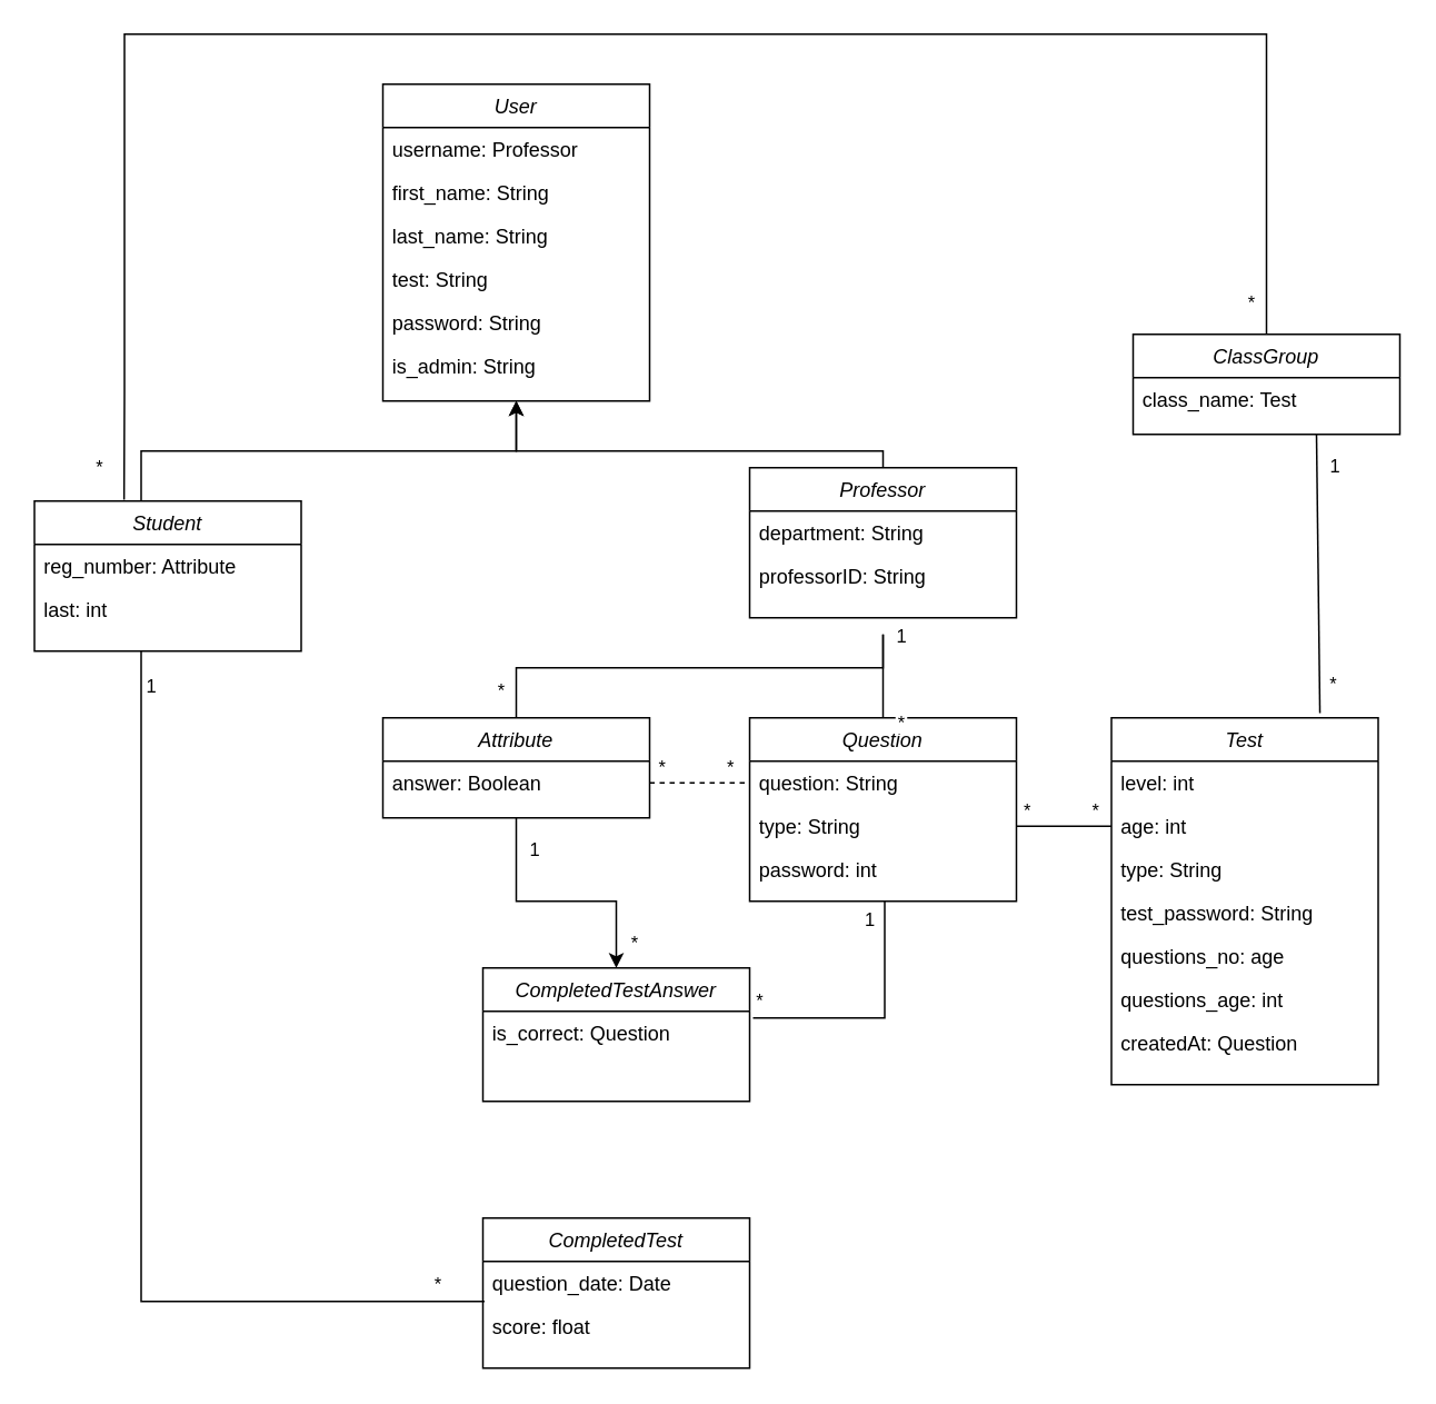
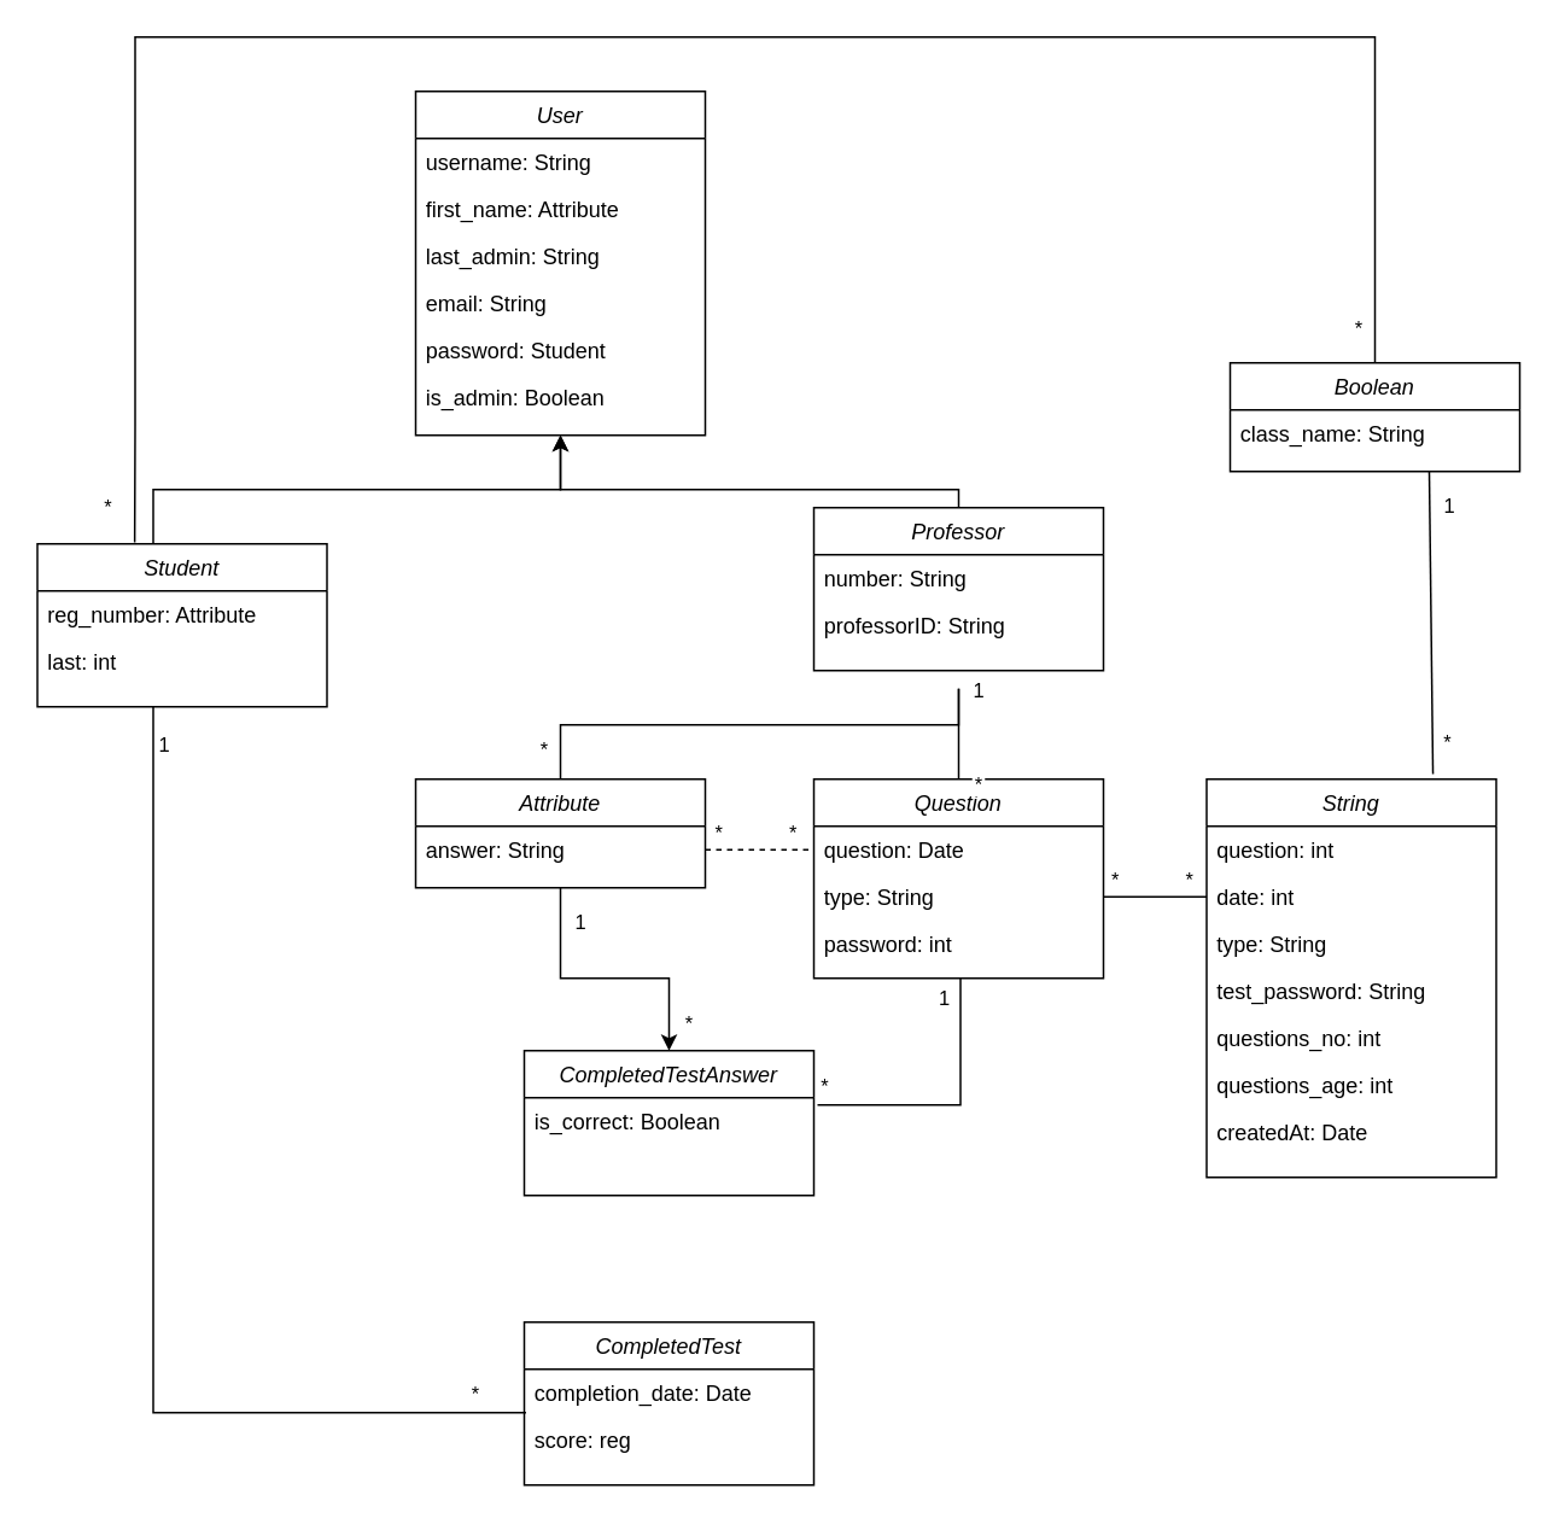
- <mxCell id="3" value="username: Professor" style="text;align=left;verticalAlign=top;spacingLeft=4;spacingRight=4;overflow=hidden;rotatable=0;points=[[0,0.5],[1,0.5]];portConstraint=eastwest;" parent="2" vertex="1"><mxGeometry y="26" width="160" height="26" as="geometry" /></mxCell>
+ <mxCell id="3" value="username: String" style="text;align=left;verticalAlign=top;spacingLeft=4;spacingRight=4;overflow=hidden;rotatable=0;points=[[0,0.5],[1,0.5]];portConstraint=eastwest;" parent="2" vertex="1"><mxGeometry y="26" width="160" height="26" as="geometry" /></mxCell>
- <mxCell id="4" value="first_name: String" style="text;align=left;verticalAlign=top;spacingLeft=4;spacingRight=4;overflow=hidden;rotatable=0;points=[[0,0.5],[1,0.5]];portConstraint=eastwest;rounded=0;shadow=0;html=0;" parent="2" vertex="1"><mxGeometry y="52" width="160" height="26" as="geometry" /></mxCell>
+ <mxCell id="4" value="first_name: Attribute" style="text;align=left;verticalAlign=top;spacingLeft=4;spacingRight=4;overflow=hidden;rotatable=0;points=[[0,0.5],[1,0.5]];portConstraint=eastwest;rounded=0;shadow=0;html=0;" parent="2" vertex="1"><mxGeometry y="52" width="160" height="26" as="geometry" /></mxCell>
- <mxCell id="5" value="last_name: String" style="text;align=left;verticalAlign=top;spacingLeft=4;spacingRight=4;overflow=hidden;rotatable=0;points=[[0,0.5],[1,0.5]];portConstraint=eastwest;rounded=0;shadow=0;html=0;" parent="2" vertex="1"><mxGeometry y="78" width="160" height="26" as="geometry" /></mxCell>
+ <mxCell id="5" value="last_admin: String" style="text;align=left;verticalAlign=top;spacingLeft=4;spacingRight=4;overflow=hidden;rotatable=0;points=[[0,0.5],[1,0.5]];portConstraint=eastwest;rounded=0;shadow=0;html=0;" parent="2" vertex="1"><mxGeometry y="78" width="160" height="26" as="geometry" /></mxCell>
- <mxCell id="6" value="test: String" style="text;align=left;verticalAlign=top;spacingLeft=4;spacingRight=4;overflow=hidden;rotatable=0;points=[[0,0.5],[1,0.5]];portConstraint=eastwest;rounded=0;shadow=0;html=0;" parent="2" vertex="1"><mxGeometry y="104" width="160" height="26" as="geometry" /></mxCell>
+ <mxCell id="6" value="email: String" style="text;align=left;verticalAlign=top;spacingLeft=4;spacingRight=4;overflow=hidden;rotatable=0;points=[[0,0.5],[1,0.5]];portConstraint=eastwest;rounded=0;shadow=0;html=0;" parent="2" vertex="1"><mxGeometry y="104" width="160" height="26" as="geometry" /></mxCell>
- <mxCell id="7" value="password: String" style="text;align=left;verticalAlign=top;spacingLeft=4;spacingRight=4;overflow=hidden;rotatable=0;points=[[0,0.5],[1,0.5]];portConstraint=eastwest;rounded=0;shadow=0;html=0;" parent="2" vertex="1"><mxGeometry y="130" width="160" height="26" as="geometry" /></mxCell>
+ <mxCell id="7" value="password: Student" style="text;align=left;verticalAlign=top;spacingLeft=4;spacingRight=4;overflow=hidden;rotatable=0;points=[[0,0.5],[1,0.5]];portConstraint=eastwest;rounded=0;shadow=0;html=0;" parent="2" vertex="1"><mxGeometry y="130" width="160" height="26" as="geometry" /></mxCell>
- <mxCell id="39" value="ClassGroup" style="swimlane;fontStyle=2;align=center;verticalAlign=top;childLayout=stackLayout;horizontal=1;startSize=26;horizontalStack=0;resizeParent=1;resizeLast=0;collapsible=1;marginBottom=0;rounded=0;shadow=0;strokeWidth=1;" parent="1" vertex="1"><mxGeometry x="679" y="200" width="160" height="60" as="geometry"><mxRectangle x="230" y="140" width="160" height="26" as="alternateBounds" /></mxGeometry></mxCell>
+ <mxCell id="39" value="Boolean" style="swimlane;fontStyle=2;align=center;verticalAlign=top;childLayout=stackLayout;horizontal=1;startSize=26;horizontalStack=0;resizeParent=1;resizeLast=0;collapsible=1;marginBottom=0;rounded=0;shadow=0;strokeWidth=1;" parent="1" vertex="1"><mxGeometry x="679" y="200" width="160" height="60" as="geometry"><mxRectangle x="230" y="140" width="160" height="26" as="alternateBounds" /></mxGeometry></mxCell>
- <mxCell id="8" value="is_admin: String" style="text;align=left;verticalAlign=top;spacingLeft=4;spacingRight=4;overflow=hidden;rotatable=0;points=[[0,0.5],[1,0.5]];portConstraint=eastwest;rounded=0;shadow=0;html=0;" parent="2" vertex="1"><mxGeometry y="156" width="160" height="26" as="geometry" /></mxCell>
+ <mxCell id="8" value="is_admin: Boolean" style="text;align=left;verticalAlign=top;spacingLeft=4;spacingRight=4;overflow=hidden;rotatable=0;points=[[0,0.5],[1,0.5]];portConstraint=eastwest;rounded=0;shadow=0;html=0;" parent="2" vertex="1"><mxGeometry y="156" width="160" height="26" as="geometry" /></mxCell>
- <mxCell id="40" value="class_name: Test" style="text;align=left;verticalAlign=top;spacingLeft=4;spacingRight=4;overflow=hidden;rotatable=0;points=[[0,0.5],[1,0.5]];portConstraint=eastwest;" parent="39" vertex="1"><mxGeometry y="26" width="160" height="26" as="geometry" /></mxCell>
+ <mxCell id="40" value="class_name: String" style="text;align=left;verticalAlign=top;spacingLeft=4;spacingRight=4;overflow=hidden;rotatable=0;points=[[0,0.5],[1,0.5]];portConstraint=eastwest;" parent="39" vertex="1"><mxGeometry y="26" width="160" height="26" as="geometry" /></mxCell>
- <mxCell id="59" value="department: String" style="text;align=left;verticalAlign=top;spacingLeft=4;spacingRight=4;overflow=hidden;rotatable=0;points=[[0,0.5],[1,0.5]];portConstraint=eastwest;" vertex="1" parent="58"><mxGeometry y="26" width="160" height="26" as="geometry" /></mxCell>
+ <mxCell id="59" value="number: String" style="text;align=left;verticalAlign=top;spacingLeft=4;spacingRight=4;overflow=hidden;rotatable=0;points=[[0,0.5],[1,0.5]];portConstraint=eastwest;" vertex="1" parent="58"><mxGeometry y="26" width="160" height="26" as="geometry" /></mxCell>
- <mxCell id="17" value="Test" style="swimlane;fontStyle=2;align=center;verticalAlign=top;childLayout=stackLayout;horizontal=1;startSize=26;horizontalStack=0;resizeParent=1;resizeLast=0;collapsible=1;marginBottom=0;rounded=0;shadow=0;strokeWidth=1;" parent="1" vertex="1"><mxGeometry x="666" y="430" width="160" height="220" as="geometry"><mxRectangle x="230" y="140" width="160" height="26" as="alternateBounds" /></mxGeometry></mxCell>
+ <mxCell id="17" value="String" style="swimlane;fontStyle=2;align=center;verticalAlign=top;childLayout=stackLayout;horizontal=1;startSize=26;horizontalStack=0;resizeParent=1;resizeLast=0;collapsible=1;marginBottom=0;rounded=0;shadow=0;strokeWidth=1;" parent="1" vertex="1"><mxGeometry x="666" y="430" width="160" height="220" as="geometry"><mxRectangle x="230" y="140" width="160" height="26" as="alternateBounds" /></mxGeometry></mxCell>
- <mxCell id="12" value="answer: Boolean" style="text;align=left;verticalAlign=top;spacingLeft=4;spacingRight=4;overflow=hidden;rotatable=0;points=[[0,0.5],[1,0.5]];portConstraint=eastwest;" parent="11" vertex="1"><mxGeometry y="26" width="160" height="26" as="geometry" /></mxCell>
+ <mxCell id="12" value="answer: String" style="text;align=left;verticalAlign=top;spacingLeft=4;spacingRight=4;overflow=hidden;rotatable=0;points=[[0,0.5],[1,0.5]];portConstraint=eastwest;" parent="11" vertex="1"><mxGeometry y="26" width="160" height="26" as="geometry" /></mxCell>
- <mxCell id="14" value="question: String" style="text;align=left;verticalAlign=top;spacingLeft=4;spacingRight=4;overflow=hidden;rotatable=0;points=[[0,0.5],[1,0.5]];portConstraint=eastwest;" parent="13" vertex="1"><mxGeometry y="26" width="160" height="26" as="geometry" /></mxCell>
+ <mxCell id="14" value="question: Date" style="text;align=left;verticalAlign=top;spacingLeft=4;spacingRight=4;overflow=hidden;rotatable=0;points=[[0,0.5],[1,0.5]];portConstraint=eastwest;" parent="13" vertex="1"><mxGeometry y="26" width="160" height="26" as="geometry" /></mxCell>
- <mxCell id="18" value="level: int" style="text;align=left;verticalAlign=top;spacingLeft=4;spacingRight=4;overflow=hidden;rotatable=0;points=[[0,0.5],[1,0.5]];portConstraint=eastwest;" parent="17" vertex="1"><mxGeometry y="26" width="160" height="26" as="geometry" /></mxCell>
+ <mxCell id="18" value="question: int" style="text;align=left;verticalAlign=top;spacingLeft=4;spacingRight=4;overflow=hidden;rotatable=0;points=[[0,0.5],[1,0.5]];portConstraint=eastwest;" parent="17" vertex="1"><mxGeometry y="26" width="160" height="26" as="geometry" /></mxCell>
- <mxCell id="19" value="age: int" style="text;align=left;verticalAlign=top;spacingLeft=4;spacingRight=4;overflow=hidden;rotatable=0;points=[[0,0.5],[1,0.5]];portConstraint=eastwest;" parent="17" vertex="1"><mxGeometry y="52" width="160" height="26" as="geometry" /></mxCell>
+ <mxCell id="19" value="date: int" style="text;align=left;verticalAlign=top;spacingLeft=4;spacingRight=4;overflow=hidden;rotatable=0;points=[[0,0.5],[1,0.5]];portConstraint=eastwest;" parent="17" vertex="1"><mxGeometry y="52" width="160" height="26" as="geometry" /></mxCell>
- <mxCell id="22" value="questions_no: age" style="text;align=left;verticalAlign=top;spacingLeft=4;spacingRight=4;overflow=hidden;rotatable=0;points=[[0,0.5],[1,0.5]];portConstraint=eastwest;" vertex="1" parent="17"><mxGeometry y="130" width="160" height="26" as="geometry" /></mxCell>
+ <mxCell id="22" value="questions_no: int" style="text;align=left;verticalAlign=top;spacingLeft=4;spacingRight=4;overflow=hidden;rotatable=0;points=[[0,0.5],[1,0.5]];portConstraint=eastwest;" vertex="1" parent="17"><mxGeometry y="130" width="160" height="26" as="geometry" /></mxCell>
- <mxCell id="48" value="is_correct: Question" style="text;align=left;verticalAlign=top;spacingLeft=4;spacingRight=4;overflow=hidden;rotatable=0;points=[[0,0.5],[1,0.5]];portConstraint=eastwest;" parent="47" vertex="1"><mxGeometry y="26" width="160" height="26" as="geometry" /></mxCell>
+ <mxCell id="48" value="is_correct: Boolean" style="text;align=left;verticalAlign=top;spacingLeft=4;spacingRight=4;overflow=hidden;rotatable=0;points=[[0,0.5],[1,0.5]];portConstraint=eastwest;" parent="47" vertex="1"><mxGeometry y="26" width="160" height="26" as="geometry" /></mxCell>
- <mxCell id="24" value="createdAt: Question" style="text;align=left;verticalAlign=top;spacingLeft=4;spacingRight=4;overflow=hidden;rotatable=0;points=[[0,0.5],[1,0.5]];portConstraint=eastwest;" vertex="1" parent="17"><mxGeometry y="182" width="160" height="26" as="geometry" /></mxCell>
+ <mxCell id="24" value="createdAt: Date" style="text;align=left;verticalAlign=top;spacingLeft=4;spacingRight=4;overflow=hidden;rotatable=0;points=[[0,0.5],[1,0.5]];portConstraint=eastwest;" vertex="1" parent="17"><mxGeometry y="182" width="160" height="26" as="geometry" /></mxCell>
- <mxCell id="34" value="question_date: Date" style="text;align=left;verticalAlign=top;spacingLeft=4;spacingRight=4;overflow=hidden;rotatable=0;points=[[0,0.5],[1,0.5]];portConstraint=eastwest;" parent="33" vertex="1"><mxGeometry y="26" width="160" height="26" as="geometry" /></mxCell>
+ <mxCell id="34" value="completion_date: Date" style="text;align=left;verticalAlign=top;spacingLeft=4;spacingRight=4;overflow=hidden;rotatable=0;points=[[0,0.5],[1,0.5]];portConstraint=eastwest;" parent="33" vertex="1"><mxGeometry y="26" width="160" height="26" as="geometry" /></mxCell>
- <mxCell id="35" value="score: float" style="text;align=left;verticalAlign=top;spacingLeft=4;spacingRight=4;overflow=hidden;rotatable=0;points=[[0,0.5],[1,0.5]];portConstraint=eastwest;" parent="33" vertex="1"><mxGeometry y="52" width="160" height="26" as="geometry" /></mxCell>
+ <mxCell id="35" value="score: reg" style="text;align=left;verticalAlign=top;spacingLeft=4;spacingRight=4;overflow=hidden;rotatable=0;points=[[0,0.5],[1,0.5]];portConstraint=eastwest;" parent="33" vertex="1"><mxGeometry y="52" width="160" height="26" as="geometry" /></mxCell>
